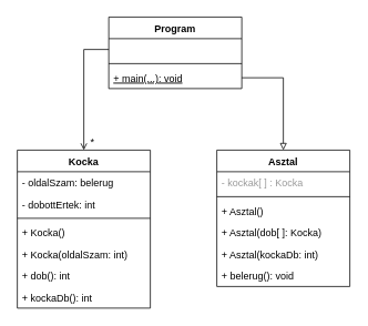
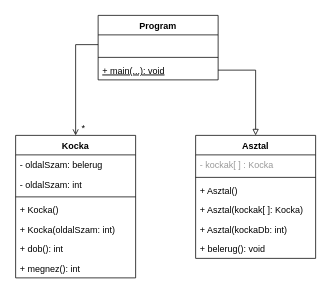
- <mxCell id="4" value="- dobottErtek: int" style="text;strokeColor=none;fillColor=none;align=left;verticalAlign=top;spacingLeft=4;spacingRight=4;overflow=hidden;rotatable=0;points=[[0,0.5],[1,0.5]];portConstraint=eastwest;" vertex="1" parent="2"><mxGeometry y="52" width="160" height="26" as="geometry" /></mxCell>
+ <mxCell id="4" value="- oldalSzam: int" style="text;strokeColor=none;fillColor=none;align=left;verticalAlign=top;spacingLeft=4;spacingRight=4;overflow=hidden;rotatable=0;points=[[0,0.5],[1,0.5]];portConstraint=eastwest;" vertex="1" parent="2"><mxGeometry y="52" width="160" height="26" as="geometry" /></mxCell>
- <mxCell id="14" value="+ Asztal(dob[ ]: Kocka)" style="text;strokeColor=none;fillColor=none;align=left;verticalAlign=top;spacingLeft=4;spacingRight=4;overflow=hidden;rotatable=0;points=[[0,0.5],[1,0.5]];portConstraint=eastwest;" vertex="1" parent="10"><mxGeometry y="86" width="160" height="26" as="geometry" /></mxCell>
+ <mxCell id="14" value="+ Asztal(kockak[ ]: Kocka)" style="text;strokeColor=none;fillColor=none;align=left;verticalAlign=top;spacingLeft=4;spacingRight=4;overflow=hidden;rotatable=0;points=[[0,0.5],[1,0.5]];portConstraint=eastwest;" vertex="1" parent="10"><mxGeometry y="86" width="160" height="26" as="geometry" /></mxCell>
- <mxCell id="9" value="+ kockaDb(): int" style="text;strokeColor=none;fillColor=none;align=left;verticalAlign=top;spacingLeft=4;spacingRight=4;overflow=hidden;rotatable=0;points=[[0,0.5],[1,0.5]];portConstraint=eastwest;" vertex="1" parent="2"><mxGeometry y="164" width="160" height="26" as="geometry" /></mxCell>
+ <mxCell id="9" value="+ megnez(): int" style="text;strokeColor=none;fillColor=none;align=left;verticalAlign=top;spacingLeft=4;spacingRight=4;overflow=hidden;rotatable=0;points=[[0,0.5],[1,0.5]];portConstraint=eastwest;" vertex="1" parent="2"><mxGeometry y="164" width="160" height="26" as="geometry" /></mxCell>
